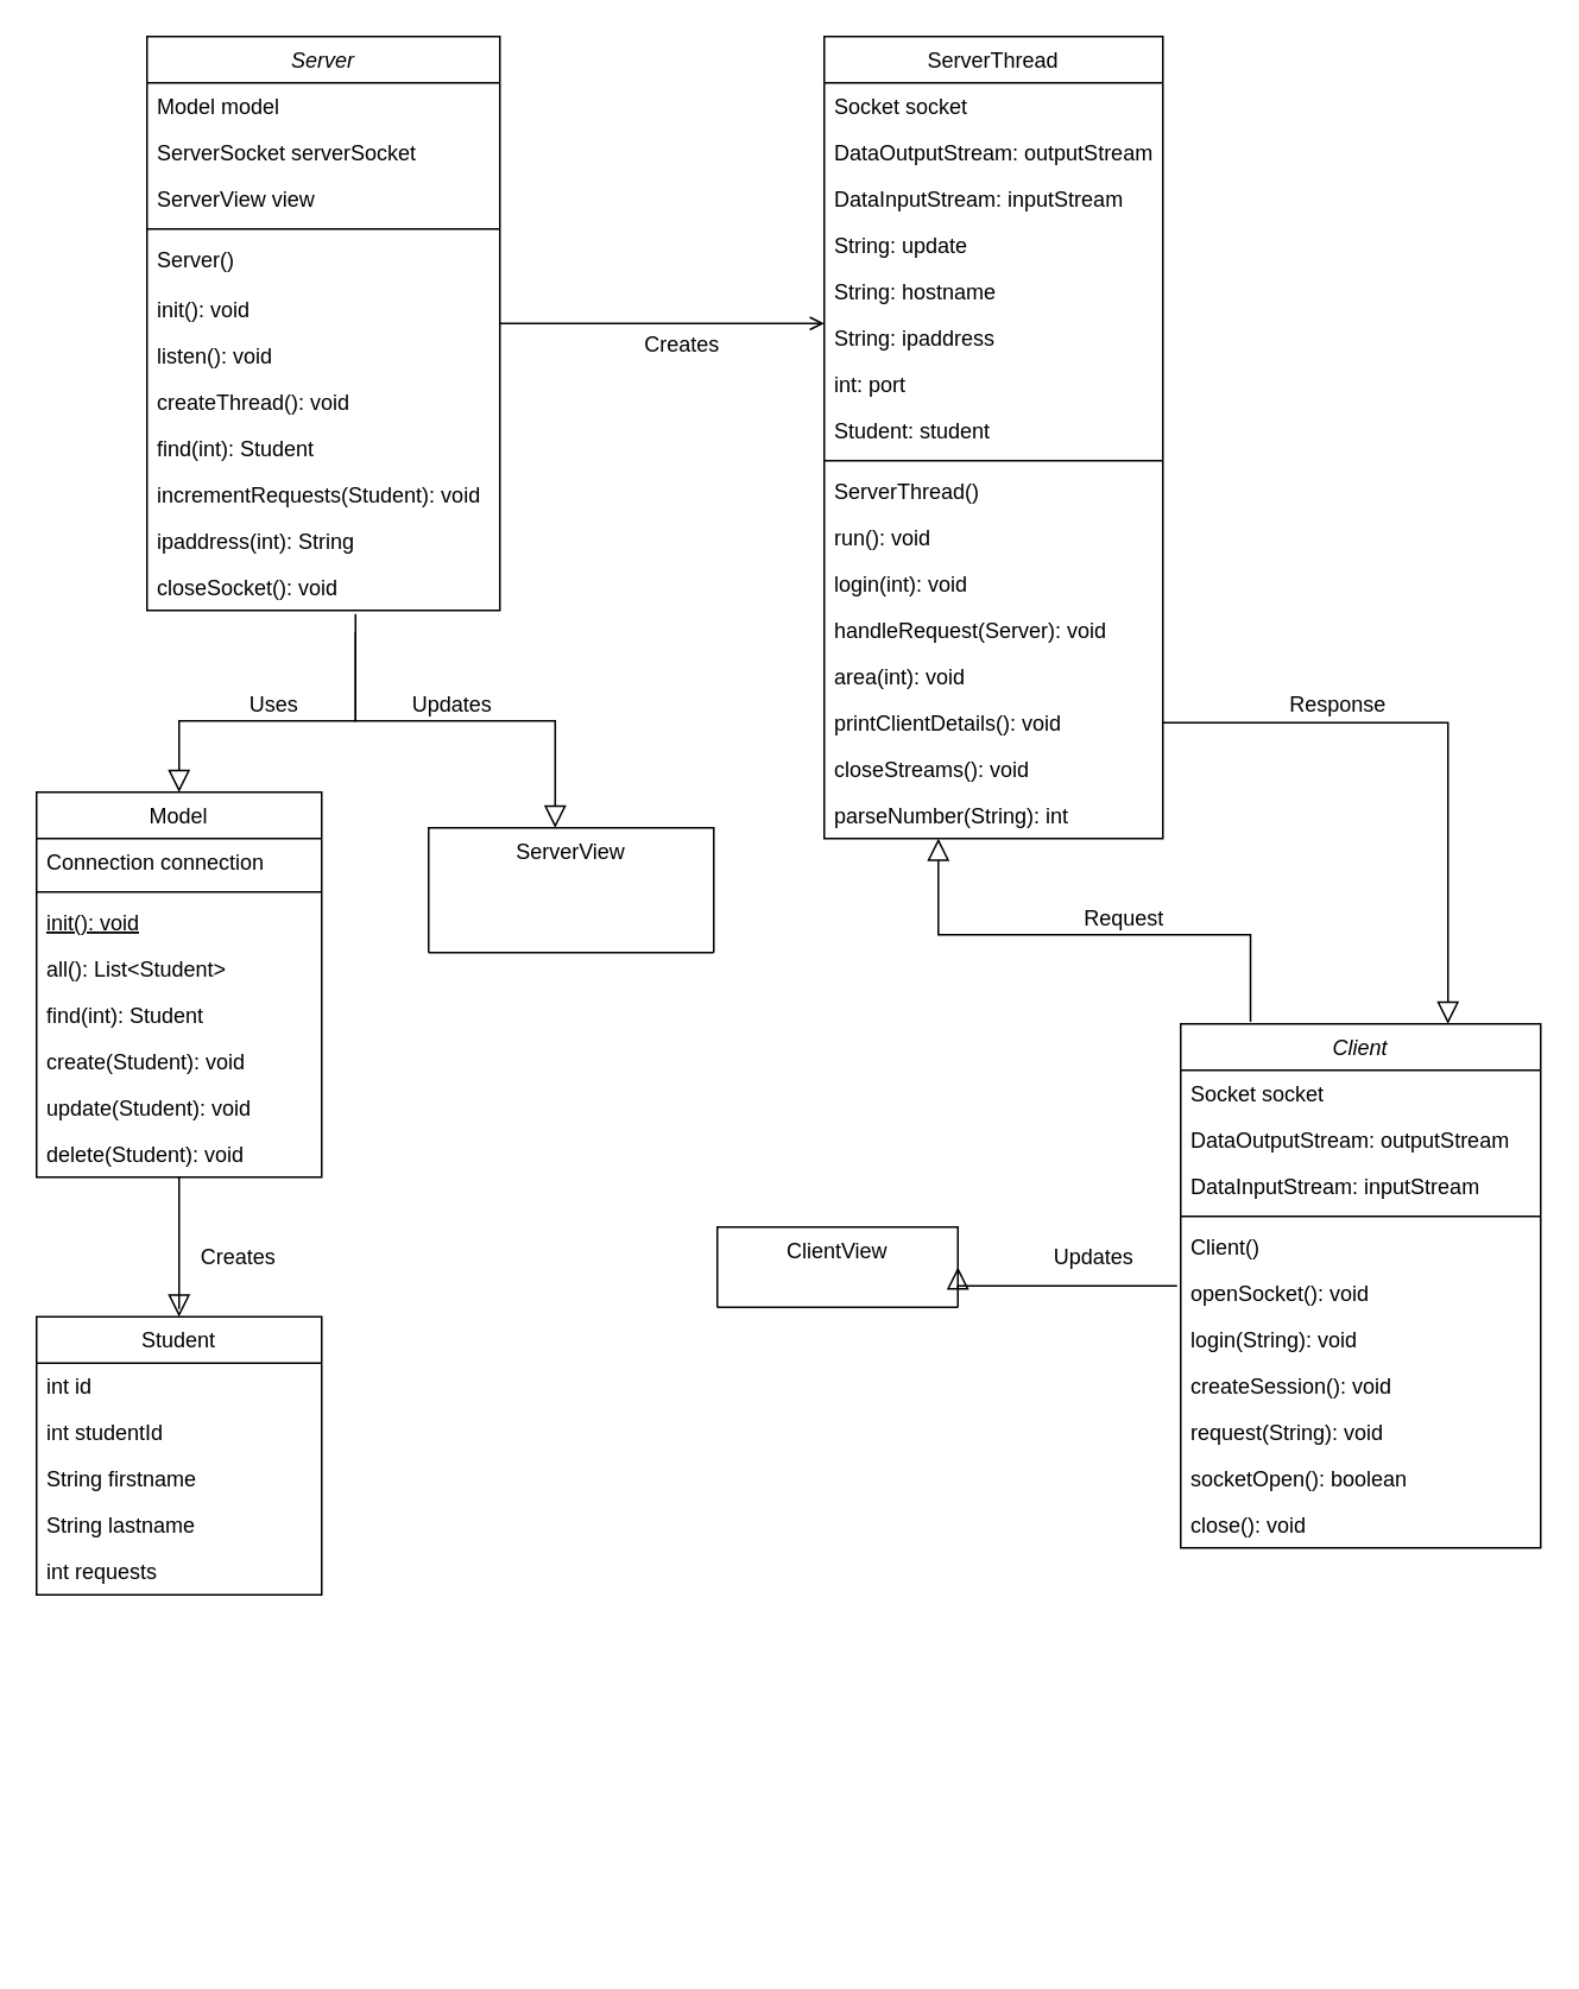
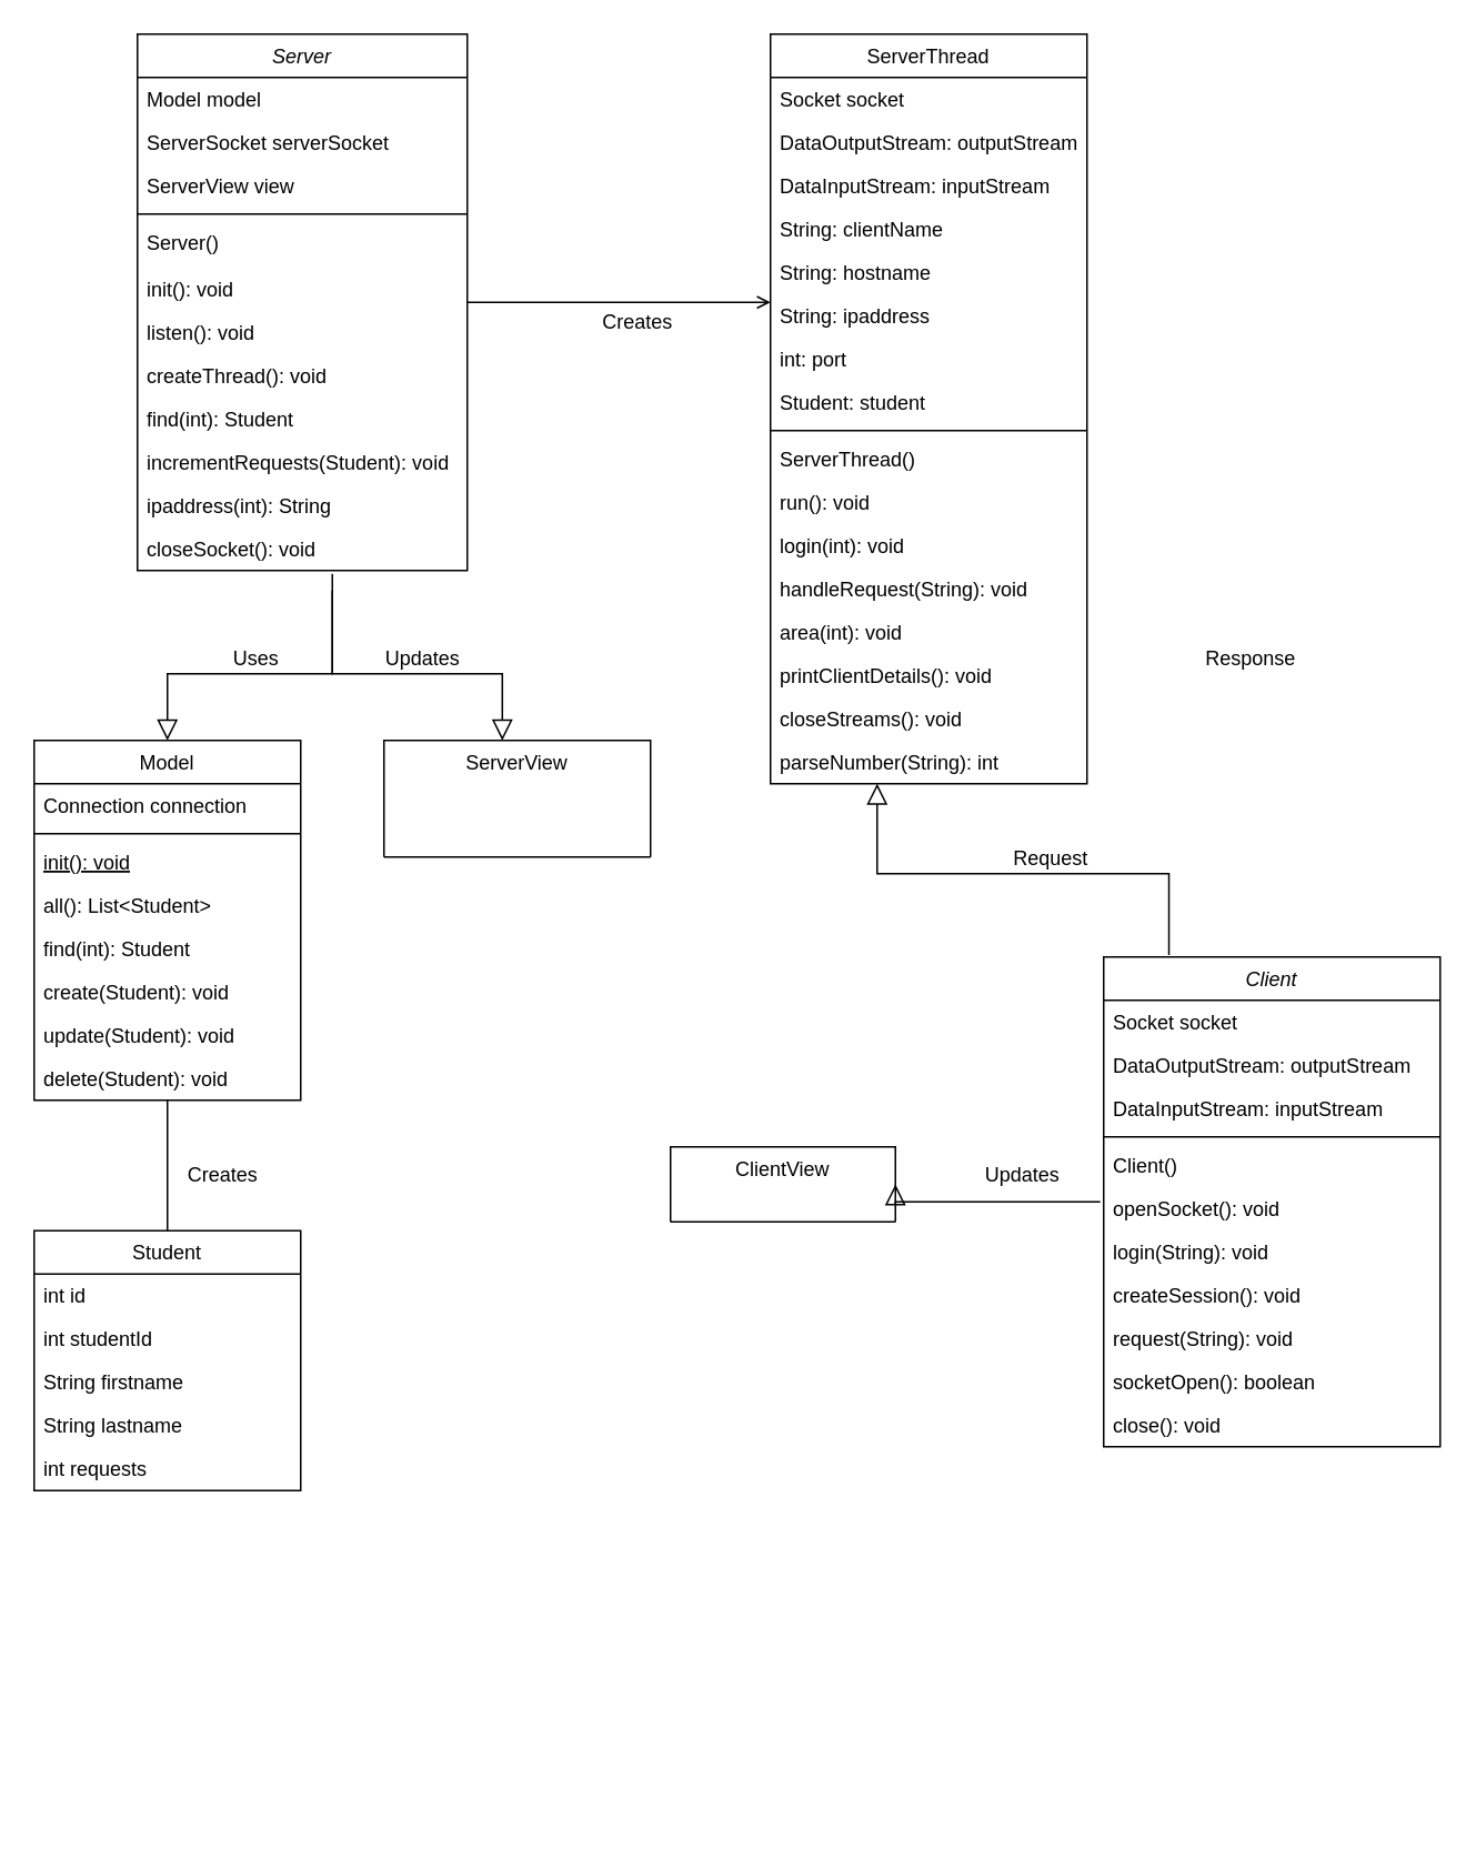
- <mxCell id="31" value="String: update" style="text;align=left;verticalAlign=top;spacingLeft=4;spacingRight=4;overflow=hidden;rotatable=0;points=[[0,0.5],[1,0.5]];portConstraint=eastwest;rounded=0;shadow=0;html=0;" vertex="1" parent="27"><mxGeometry y="104" width="190" height="26" as="geometry" /></mxCell>
+ <mxCell id="31" value="String: clientName" style="text;align=left;verticalAlign=top;spacingLeft=4;spacingRight=4;overflow=hidden;rotatable=0;points=[[0,0.5],[1,0.5]];portConstraint=eastwest;rounded=0;shadow=0;html=0;" vertex="1" parent="27"><mxGeometry y="104" width="190" height="26" as="geometry" /></mxCell>
- <mxCell id="40" value="handleRequest(Server): void" style="text;align=left;verticalAlign=top;spacingLeft=4;spacingRight=4;overflow=hidden;rotatable=0;points=[[0,0.5],[1,0.5]];portConstraint=eastwest;" vertex="1" parent="27"><mxGeometry y="320" width="190" height="26" as="geometry" /></mxCell>
+ <mxCell id="40" value="handleRequest(String): void" style="text;align=left;verticalAlign=top;spacingLeft=4;spacingRight=4;overflow=hidden;rotatable=0;points=[[0,0.5],[1,0.5]];portConstraint=eastwest;" vertex="1" parent="27"><mxGeometry y="320" width="190" height="26" as="geometry" /></mxCell>
- <mxCell id="65" value="" style="endArrow=block;endSize=10;endFill=0;shadow=0;strokeWidth=1;rounded=0;edgeStyle=elbowEdgeStyle;elbow=vertical;exitX=1;exitY=0.5;exitDx=0;exitDy=0;" edge="1" parent="1" source="42" target="53"><mxGeometry x="88" y="140" width="160" as="geometry"><mxPoint x="662" y="404" as="sourcePoint" /><mxPoint x="611.08" y="527" as="targetPoint" /><Array as="points"><mxPoint x="812" y="405" /><mxPoint x="732" y="464" /><mxPoint x="682" y="424" /><mxPoint x="610.04" y="497" /><mxPoint x="580.04" y="817" /></Array></mxGeometry></mxCell>
- <mxCell id="25" value="ServerView" style="swimlane;fontStyle=0;align=center;verticalAlign=top;childLayout=stackLayout;horizontal=1;startSize=70;horizontalStack=0;resizeParent=1;resizeLast=0;collapsible=1;marginBottom=0;rounded=0;shadow=0;strokeWidth=1;" parent="1" vertex="1"><mxGeometry x="240" y="464" width="160" height="70" as="geometry"><mxRectangle x="340" y="380" width="170" height="26" as="alternateBounds" /></mxGeometry></mxCell>
+ <mxCell id="25" value="ServerView" style="swimlane;fontStyle=0;align=center;verticalAlign=top;childLayout=stackLayout;horizontal=1;startSize=70;horizontalStack=0;resizeParent=1;resizeLast=0;collapsible=1;marginBottom=0;rounded=0;shadow=0;strokeWidth=1;" parent="1" vertex="1"><mxGeometry x="230" y="444" width="160" height="70" as="geometry"><mxRectangle x="340" y="380" width="170" height="26" as="alternateBounds" /></mxGeometry></mxCell>
- <mxCell id="75" value="" style="endArrow=block;endSize=10;endFill=0;shadow=0;strokeWidth=1;rounded=0;edgeStyle=elbowEdgeStyle;elbow=vertical;exitX=0.5;exitY=1;exitDx=0;exitDy=0;entryX=0.5;entryY=0;entryDx=0;entryDy=0;" edge="1" parent="1" source="15" target="69"><mxGeometry x="-260" y="140.01" width="160" as="geometry"><mxPoint x="163.28" y="644.648" as="sourcePoint" /><mxPoint x="100" y="667" as="targetPoint" /><Array as="points"><mxPoint x="142" y="734.01" /><mxPoint x="152" y="594.01" /><mxPoint x="80.28" y="773.01" /><mxPoint x="50.28" y="1093.01" /></Array></mxGeometry></mxCell>
+ <mxCell id="75" value="" style="endArrow=none;endSize=10;endFill=0;shadow=0;strokeWidth=1;rounded=0;edgeStyle=elbowEdgeStyle;elbow=vertical;exitX=0.5;exitY=1;exitDx=0;exitDy=0;entryX=0.5;entryY=0;entryDx=0;entryDy=0;" edge="1" parent="1" source="15" target="69"><mxGeometry x="-260" y="140.01" width="160" as="geometry"><mxPoint x="163.28" y="644.648" as="sourcePoint" /><mxPoint x="100" y="667" as="targetPoint" /><Array as="points"><mxPoint x="142" y="734.01" /><mxPoint x="152" y="594.01" /><mxPoint x="80.28" y="773.01" /><mxPoint x="50.28" y="1093.01" /></Array></mxGeometry></mxCell>
